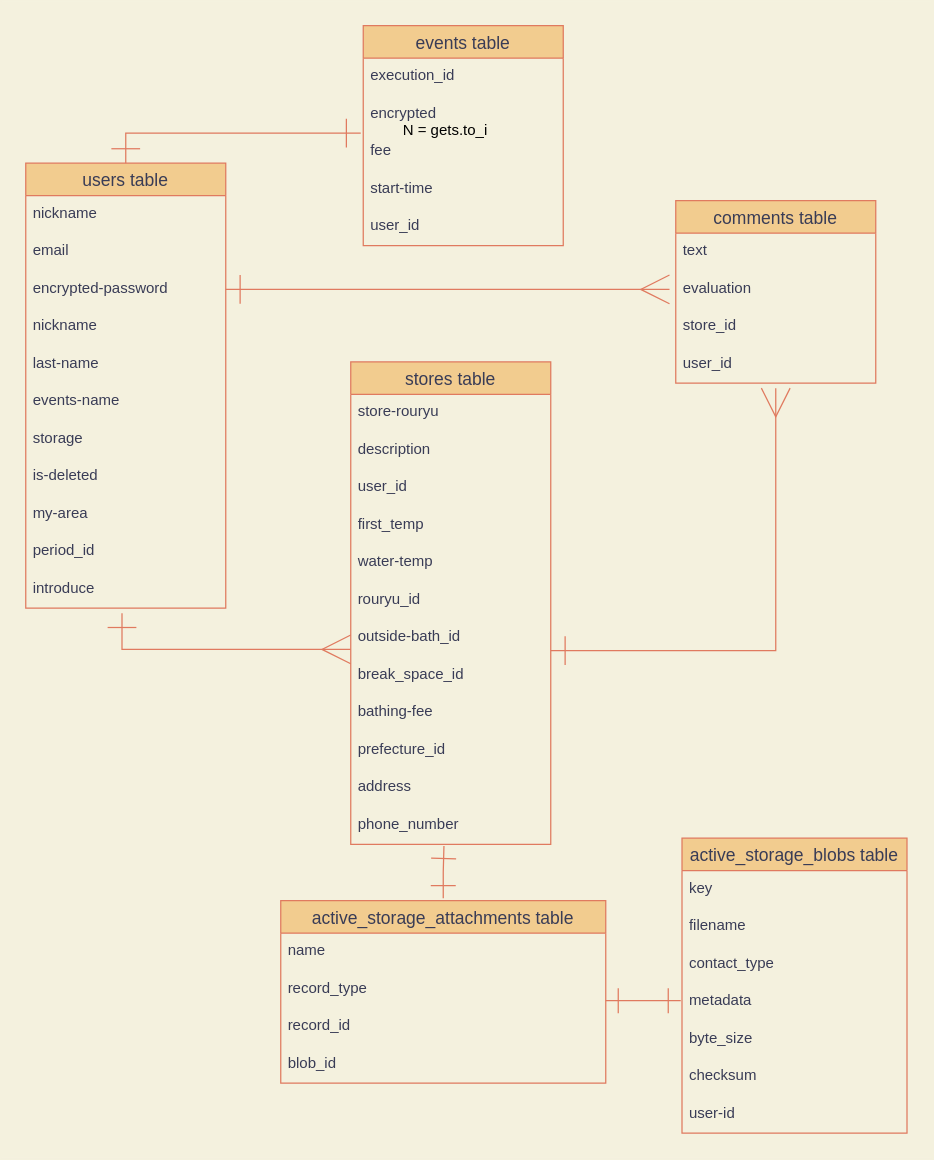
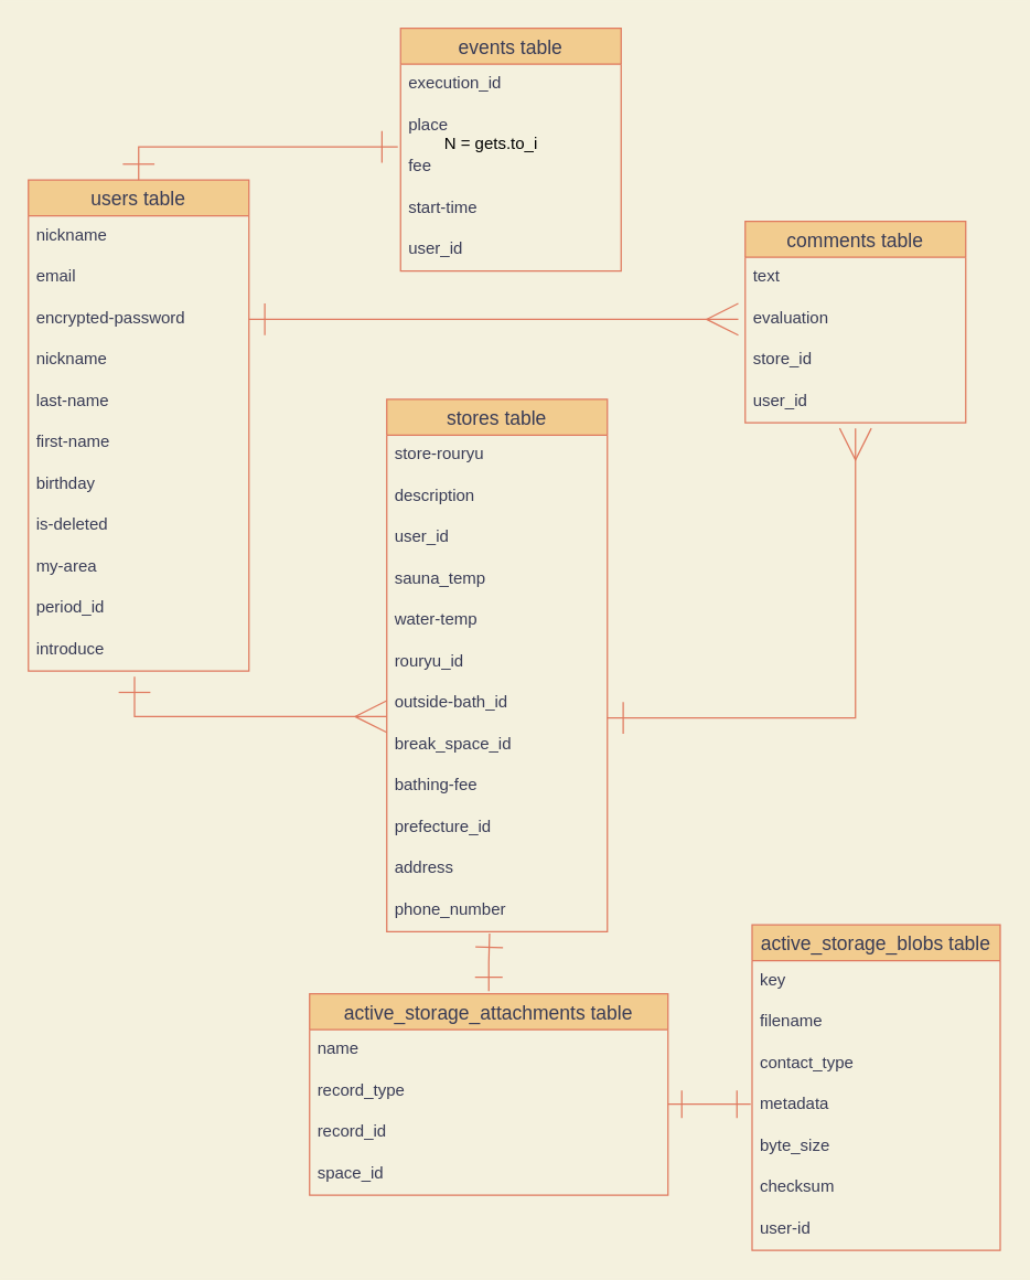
- <mxCell id="54" value="encrypted" style="text;strokeColor=none;fillColor=none;spacingLeft=4;spacingRight=4;overflow=hidden;rotatable=0;points=[[0,0.5],[1,0.5]];portConstraint=eastwest;fontSize=12;fontColor=#393C56;" parent="52" vertex="1"><mxGeometry y="56" width="160" height="30" as="geometry" /></mxCell>
+ <mxCell id="54" value="place" style="text;strokeColor=none;fillColor=none;spacingLeft=4;spacingRight=4;overflow=hidden;rotatable=0;points=[[0,0.5],[1,0.5]];portConstraint=eastwest;fontSize=12;fontColor=#393C56;" parent="52" vertex="1"><mxGeometry y="56" width="160" height="30" as="geometry" /></mxCell>
- <mxCell id="8" value="events-name" style="text;strokeColor=none;fillColor=none;spacingLeft=4;spacingRight=4;overflow=hidden;rotatable=0;points=[[0,0.5],[1,0.5]];portConstraint=eastwest;fontSize=12;fontColor=#393C56;" parent="2" vertex="1"><mxGeometry y="176" width="160" height="30" as="geometry" /></mxCell>
+ <mxCell id="8" value="first-name" style="text;strokeColor=none;fillColor=none;spacingLeft=4;spacingRight=4;overflow=hidden;rotatable=0;points=[[0,0.5],[1,0.5]];portConstraint=eastwest;fontSize=12;fontColor=#393C56;" parent="2" vertex="1"><mxGeometry y="176" width="160" height="30" as="geometry" /></mxCell>
- <mxCell id="9" value="storage" style="text;strokeColor=none;fillColor=none;spacingLeft=4;spacingRight=4;overflow=hidden;rotatable=0;points=[[0,0.5],[1,0.5]];portConstraint=eastwest;fontSize=12;fontColor=#393C56;" parent="2" vertex="1"><mxGeometry y="206" width="160" height="30" as="geometry" /></mxCell>
+ <mxCell id="9" value="birthday" style="text;strokeColor=none;fillColor=none;spacingLeft=4;spacingRight=4;overflow=hidden;rotatable=0;points=[[0,0.5],[1,0.5]];portConstraint=eastwest;fontSize=12;fontColor=#393C56;" parent="2" vertex="1"><mxGeometry y="206" width="160" height="30" as="geometry" /></mxCell>
- <mxCell id="23" value="first_temp" style="text;strokeColor=none;fillColor=none;spacingLeft=4;spacingRight=4;overflow=hidden;rotatable=0;points=[[0,0.5],[1,0.5]];portConstraint=eastwest;fontSize=12;fontColor=#393C56;" parent="19" vertex="1"><mxGeometry y="116" width="160" height="30" as="geometry" /></mxCell>
+ <mxCell id="23" value="sauna_temp" style="text;strokeColor=none;fillColor=none;spacingLeft=4;spacingRight=4;overflow=hidden;rotatable=0;points=[[0,0.5],[1,0.5]];portConstraint=eastwest;fontSize=12;fontColor=#393C56;" parent="19" vertex="1"><mxGeometry y="116" width="160" height="30" as="geometry" /></mxCell>
- <mxCell id="40" value="blob_id" style="text;strokeColor=none;fillColor=none;spacingLeft=4;spacingRight=4;overflow=hidden;rotatable=0;points=[[0,0.5],[1,0.5]];portConstraint=eastwest;fontSize=12;fontColor=#393C56;" parent="36" vertex="1"><mxGeometry y="116" width="260" height="30" as="geometry" /></mxCell>
+ <mxCell id="40" value="space_id" style="text;strokeColor=none;fillColor=none;spacingLeft=4;spacingRight=4;overflow=hidden;rotatable=0;points=[[0,0.5],[1,0.5]];portConstraint=eastwest;fontSize=12;fontColor=#393C56;" parent="36" vertex="1"><mxGeometry y="116" width="260" height="30" as="geometry" /></mxCell>
